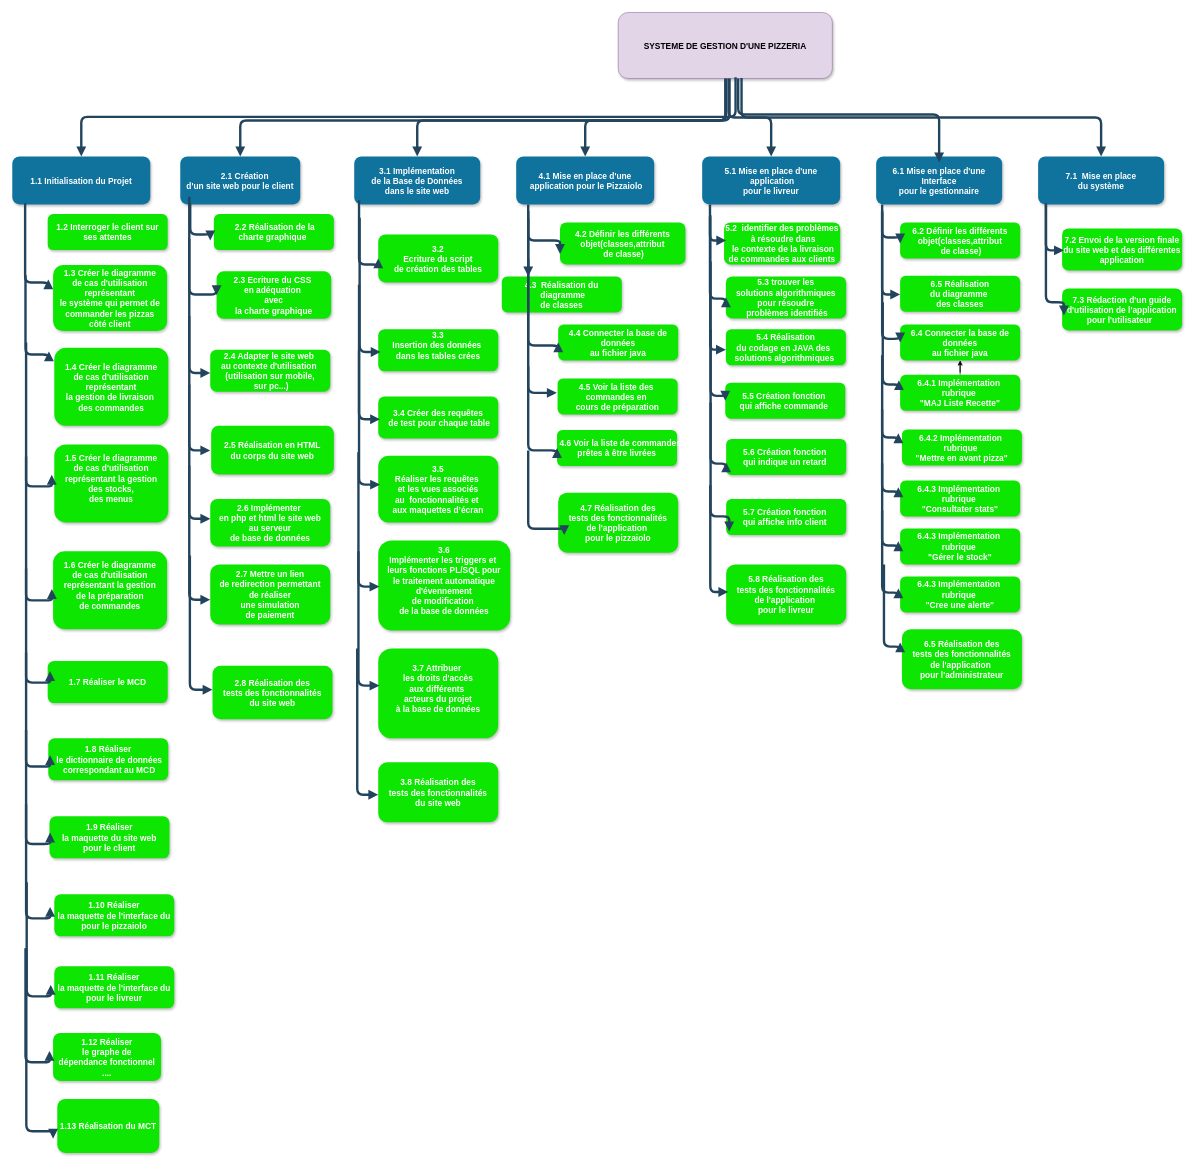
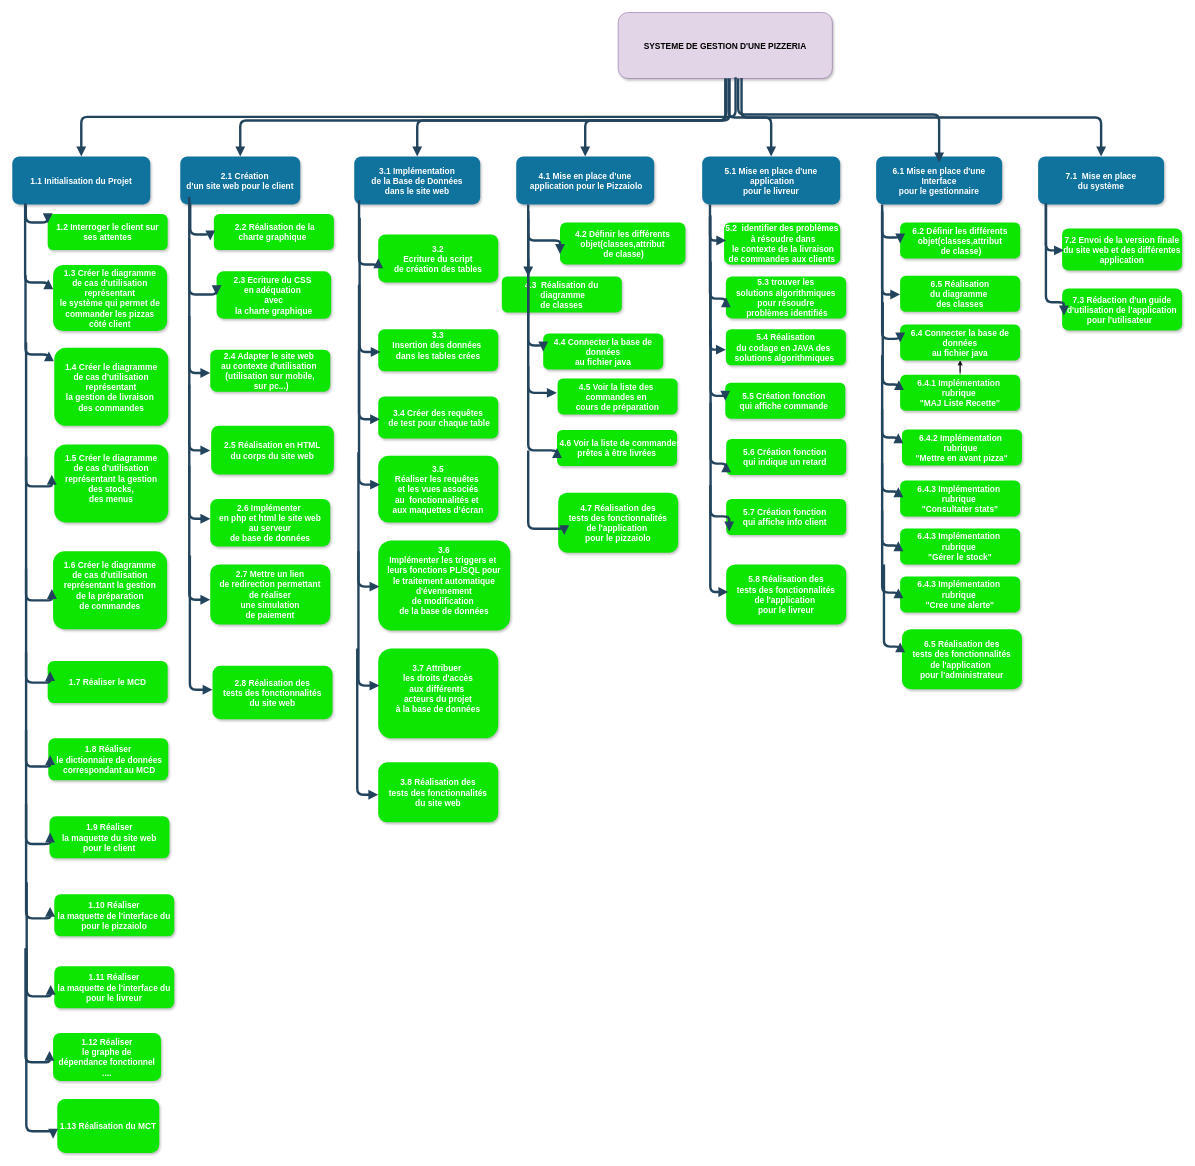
+ <mxCell id="19" value="" style="edgeStyle=elbowEdgeStyle;elbow=vertical;strokeWidth=4;endArrow=block;endFill=1;fontStyle=1;strokeColor=#23445D;exitX=0.098;exitY=1;exitDx=0;exitDy=0;exitPerimeter=0;entryX=0;entryY=0.25;entryDx=0;entryDy=0;" edge="1" parent="1" source="16" target="18"><mxGeometry x="22" y="165.5" width="100" height="100" as="geometry"><mxPoint x="-20" y="395" as="sourcePoint" /><mxPoint x="10" y="450" as="targetPoint" /><Array as="points"><mxPoint x="60" y="370" /></Array></mxGeometry></mxCell>
- <mxCell id="28" value="4.4 Connecter la base de &#10;données &#10;au fichier java" style="rounded=1;fillColor=#0ce600;strokeColor=none;shadow=1;gradientColor=none;fontStyle=1;fontColor=#FFFFFF;fontSize=14;" vertex="1" parent="1"><mxGeometry x="930" y="540" width="200" height="60" as="geometry" /></mxCell>
+ <mxCell id="28" value="4.4 Connecter la base de &#10;données &#10;au fichier java" style="rounded=1;fillColor=#0ce600;strokeColor=none;shadow=1;gradientColor=none;fontStyle=1;fontColor=#FFFFFF;fontSize=14;" vertex="1" parent="1"><mxGeometry x="905" y="555" width="200" height="60" as="geometry" /></mxCell>
